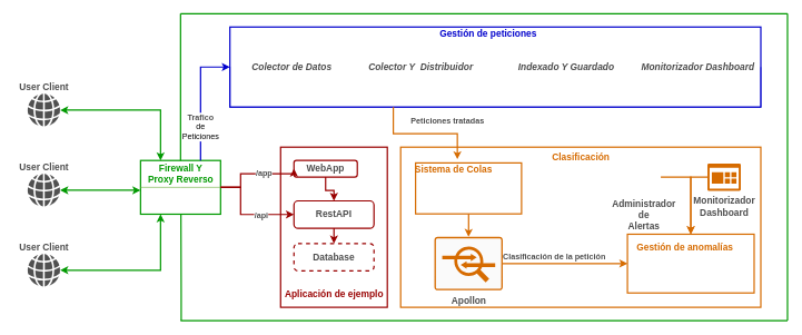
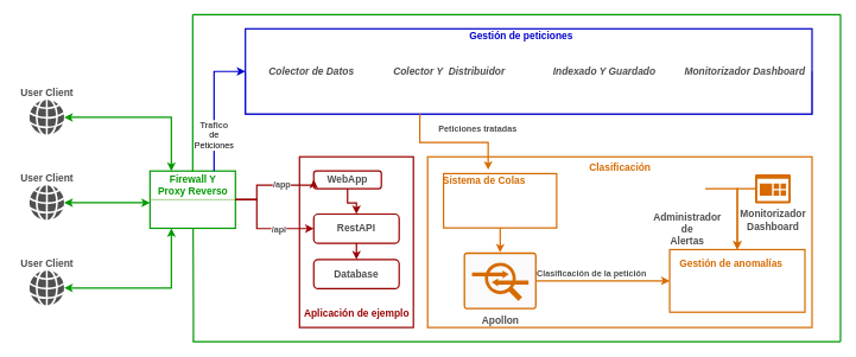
- <mxCell id="37" value="&lt;font color=&quot;#4d4d4d&quot;&gt;&lt;span style=&quot;font-size: 14px&quot;&gt;&lt;b&gt;Database&lt;/b&gt;&lt;/span&gt;&lt;/font&gt;" style="rounded=1;whiteSpace=wrap;html=1;strokeColor=#990000;strokeWidth=2;fillColor=none;dashed=1;" parent="31" vertex="1"><mxGeometry x="20" y="144.5" width="120" height="41" as="geometry" /></mxCell>
+ <mxCell id="37" value="&lt;font color=&quot;#4d4d4d&quot;&gt;&lt;span style=&quot;font-size: 14px&quot;&gt;&lt;b&gt;Database&lt;/b&gt;&lt;/span&gt;&lt;/font&gt;" style="rounded=1;whiteSpace=wrap;html=1;strokeColor=#990000;strokeWidth=2;fillColor=none;" parent="31" vertex="1"><mxGeometry x="20" y="144.5" width="120" height="41" as="geometry" /></mxCell>
